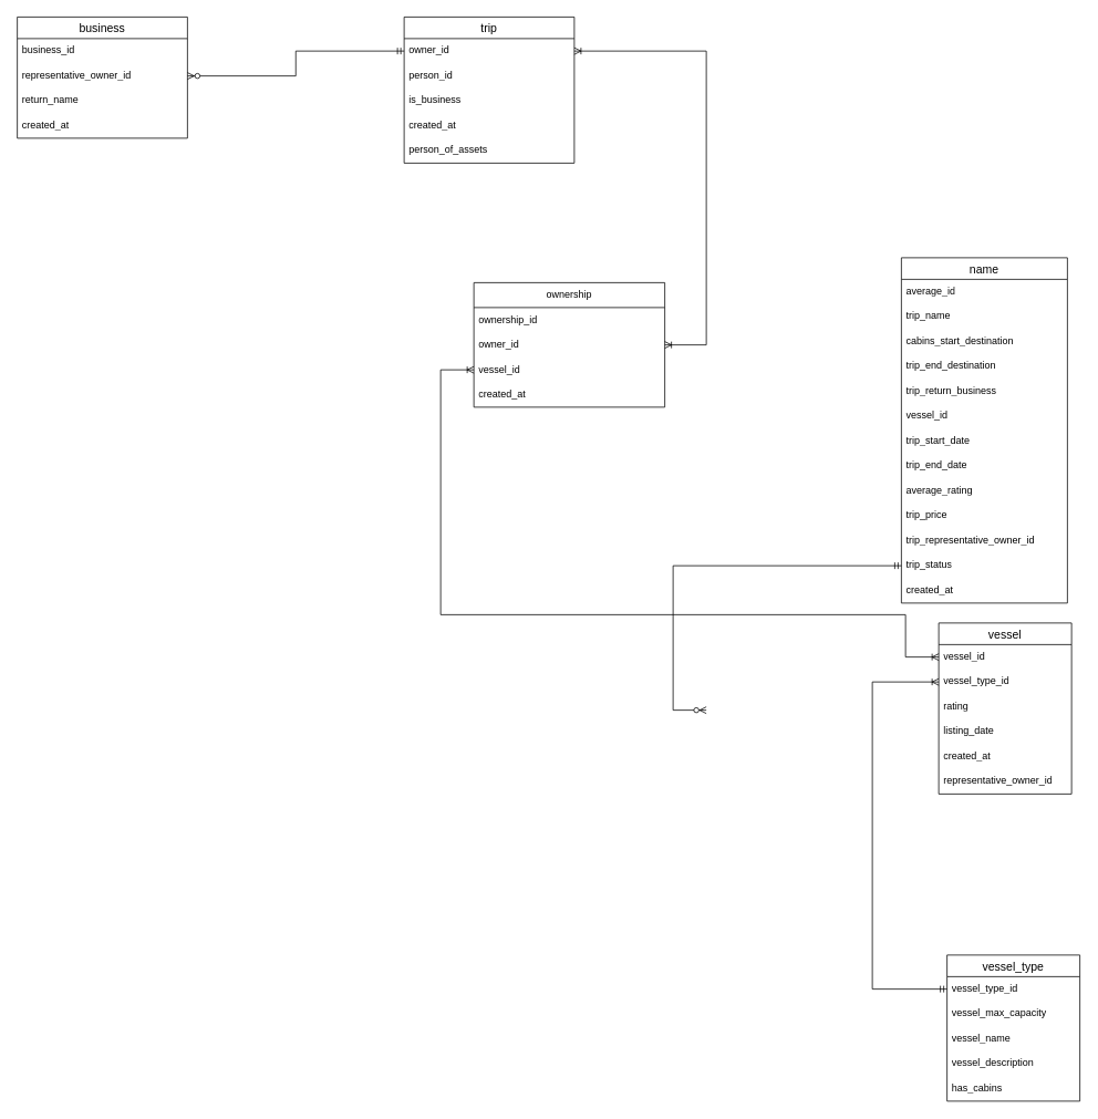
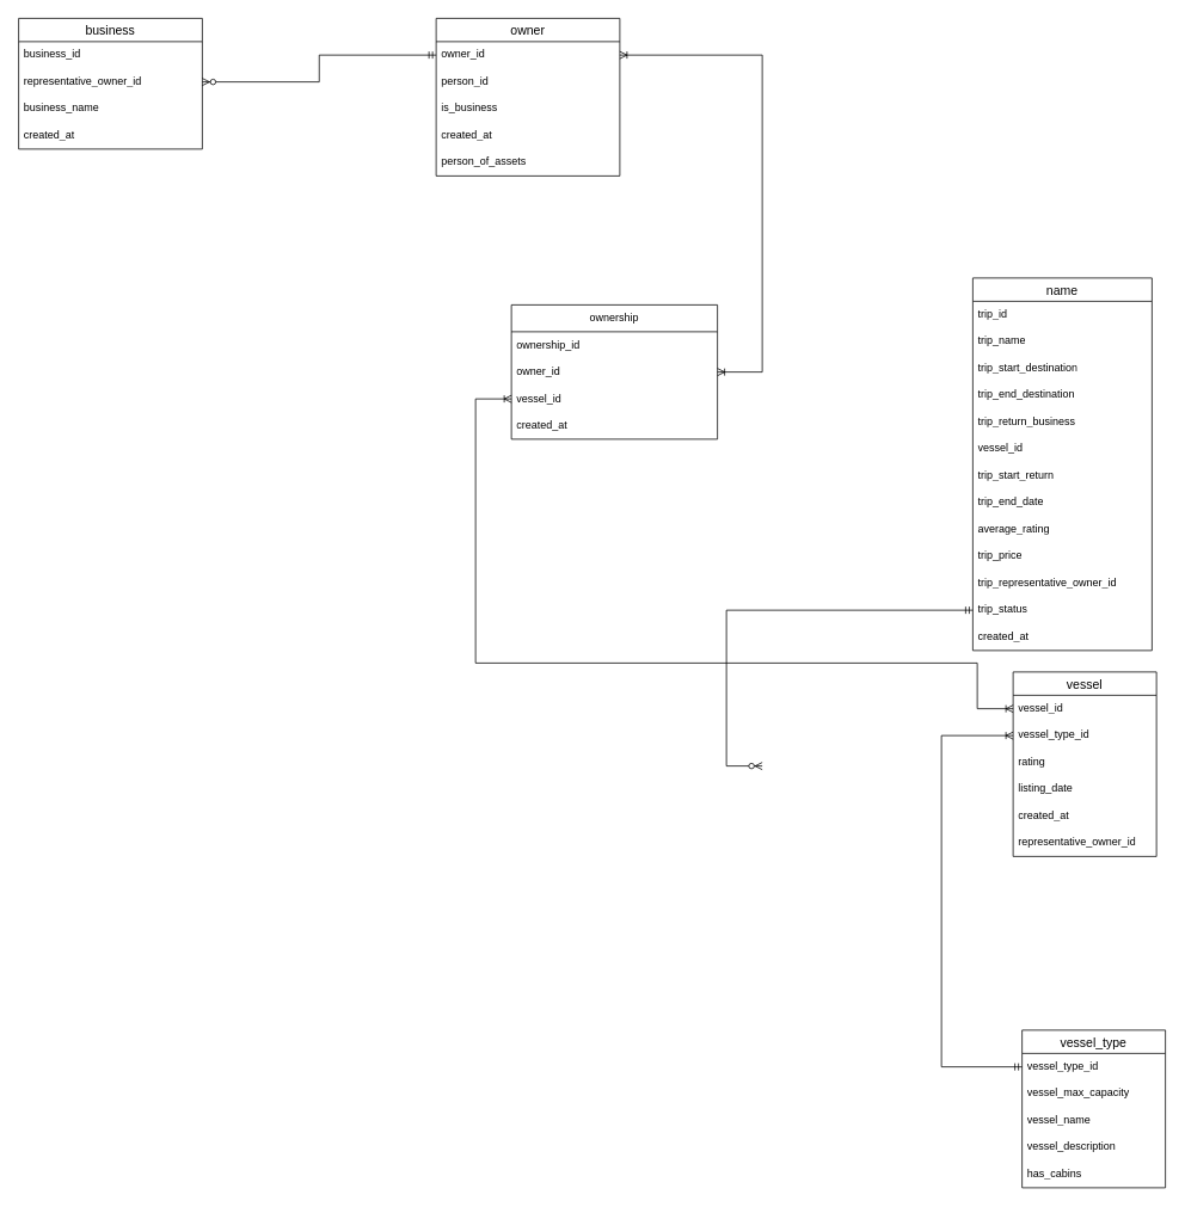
- <mxCell id="2" value="trip" style="swimlane;fontStyle=0;childLayout=stackLayout;horizontal=1;startSize=26;horizontalStack=0;resizeParent=1;resizeParentMax=0;resizeLast=0;collapsible=1;marginBottom=0;align=center;fontSize=14;" vertex="1" parent="1"><mxGeometry x="486" y="20" width="205" height="176" as="geometry" /></mxCell>
+ <mxCell id="2" value="owner" style="swimlane;fontStyle=0;childLayout=stackLayout;horizontal=1;startSize=26;horizontalStack=0;resizeParent=1;resizeParentMax=0;resizeLast=0;collapsible=1;marginBottom=0;align=center;fontSize=14;" vertex="1" parent="1"><mxGeometry x="486" y="20" width="205" height="176" as="geometry" /></mxCell>
- <mxCell id="46" value="return_name" style="text;strokeColor=none;fillColor=none;spacingLeft=4;spacingRight=4;overflow=hidden;rotatable=0;points=[[0,0.5],[1,0.5]];portConstraint=eastwest;fontSize=12;whiteSpace=wrap;html=1;" vertex="1" parent="43"><mxGeometry y="86" width="205" height="30" as="geometry" /></mxCell>
+ <mxCell id="46" value="business_name" style="text;strokeColor=none;fillColor=none;spacingLeft=4;spacingRight=4;overflow=hidden;rotatable=0;points=[[0,0.5],[1,0.5]];portConstraint=eastwest;fontSize=12;whiteSpace=wrap;html=1;" vertex="1" parent="43"><mxGeometry y="86" width="205" height="30" as="geometry" /></mxCell>
- <mxCell id="9" value="average_id" style="text;strokeColor=none;fillColor=none;spacingLeft=4;spacingRight=4;overflow=hidden;rotatable=0;points=[[0,0.5],[1,0.5]];portConstraint=eastwest;fontSize=12;whiteSpace=wrap;html=1;" vertex="1" parent="8"><mxGeometry y="26" width="200" height="30" as="geometry" /></mxCell>
+ <mxCell id="9" value="trip_id" style="text;strokeColor=none;fillColor=none;spacingLeft=4;spacingRight=4;overflow=hidden;rotatable=0;points=[[0,0.5],[1,0.5]];portConstraint=eastwest;fontSize=12;whiteSpace=wrap;html=1;" vertex="1" parent="8"><mxGeometry y="26" width="200" height="30" as="geometry" /></mxCell>
- <mxCell id="11" value="cabins_start_destination" style="text;strokeColor=none;fillColor=none;spacingLeft=4;spacingRight=4;overflow=hidden;rotatable=0;points=[[0,0.5],[1,0.5]];portConstraint=eastwest;fontSize=12;whiteSpace=wrap;html=1;" vertex="1" parent="8"><mxGeometry y="86" width="200" height="30" as="geometry" /></mxCell>
+ <mxCell id="11" value="trip_start_destination" style="text;strokeColor=none;fillColor=none;spacingLeft=4;spacingRight=4;overflow=hidden;rotatable=0;points=[[0,0.5],[1,0.5]];portConstraint=eastwest;fontSize=12;whiteSpace=wrap;html=1;" vertex="1" parent="8"><mxGeometry y="86" width="200" height="30" as="geometry" /></mxCell>
- <mxCell id="15" value="trip_start_date" style="text;strokeColor=none;fillColor=none;spacingLeft=4;spacingRight=4;overflow=hidden;rotatable=0;points=[[0,0.5],[1,0.5]];portConstraint=eastwest;fontSize=12;whiteSpace=wrap;html=1;" vertex="1" parent="8"><mxGeometry y="206" width="200" height="30" as="geometry" /></mxCell>
+ <mxCell id="15" value="trip_start_return" style="text;strokeColor=none;fillColor=none;spacingLeft=4;spacingRight=4;overflow=hidden;rotatable=0;points=[[0,0.5],[1,0.5]];portConstraint=eastwest;fontSize=12;whiteSpace=wrap;html=1;" vertex="1" parent="8"><mxGeometry y="206" width="200" height="30" as="geometry" /></mxCell>
